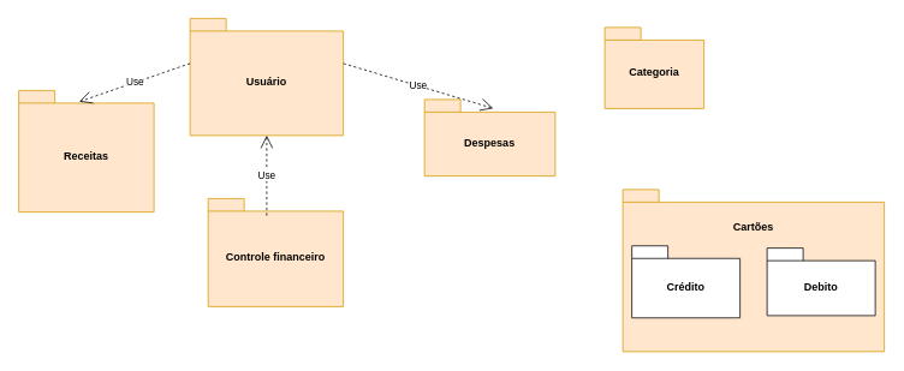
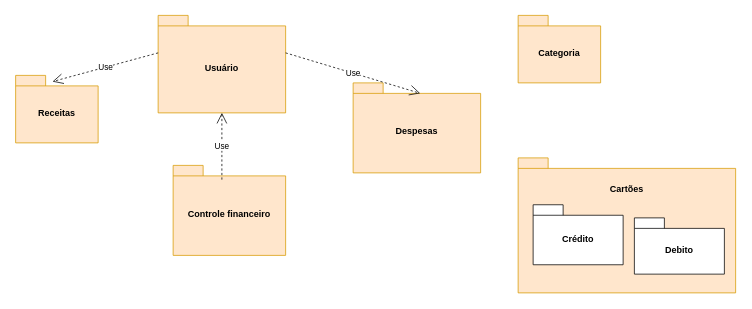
- <mxCell id="5" value="Categoria" style="shape=folder;fontStyle=1;spacingTop=10;tabWidth=40;tabHeight=14;tabPosition=left;html=1;whiteSpace=wrap;fillColor=#ffe6cc;strokeColor=#d79b00;" parent="1" vertex="1"><mxGeometry x="670" y="30" width="110" height="90" as="geometry" /></mxCell>
+ <mxCell id="5" value="Categoria" style="shape=folder;fontStyle=1;spacingTop=10;tabWidth=40;tabHeight=14;tabPosition=left;html=1;whiteSpace=wrap;fillColor=#ffe6cc;strokeColor=#d79b00;" parent="1" vertex="1"><mxGeometry x="690" y="20" width="110" height="90" as="geometry" /></mxCell>
- <mxCell id="3" value="Despesas" style="shape=folder;fontStyle=1;spacingTop=10;tabWidth=40;tabHeight=14;tabPosition=left;html=1;whiteSpace=wrap;fillColor=#ffe6cc;strokeColor=#d79b00;" parent="1" vertex="1"><mxGeometry x="470" y="110" width="145" height="85" as="geometry" /></mxCell>
+ <mxCell id="3" value="Despesas" style="shape=folder;fontStyle=1;spacingTop=10;tabWidth=40;tabHeight=14;tabPosition=left;html=1;whiteSpace=wrap;fillColor=#ffe6cc;strokeColor=#d79b00;" parent="1" vertex="1"><mxGeometry x="470" y="110" width="170" height="120" as="geometry" /></mxCell>
- <mxCell id="4" value="Receitas" style="shape=folder;fontStyle=1;spacingTop=10;tabWidth=40;tabHeight=14;tabPosition=left;html=1;whiteSpace=wrap;fillColor=#ffe6cc;strokeColor=#d79b00;" parent="1" vertex="1"><mxGeometry x="20" y="100" width="150" height="135" as="geometry" /></mxCell>
+ <mxCell id="4" value="Receitas" style="shape=folder;fontStyle=1;spacingTop=10;tabWidth=40;tabHeight=14;tabPosition=left;html=1;whiteSpace=wrap;fillColor=#ffe6cc;strokeColor=#d79b00;" parent="1" vertex="1"><mxGeometry x="20" y="100" width="110" height="90" as="geometry" /></mxCell>
- <mxCell id="11" value="Crédito" style="shape=folder;fontStyle=1;spacingTop=10;tabWidth=40;tabHeight=14;tabPosition=left;html=1;whiteSpace=wrap;" vertex="1" parent="1"><mxGeometry x="700" y="272.5" width="120" height="80" as="geometry" /></mxCell>
+ <mxCell id="11" value="Crédito" style="shape=folder;fontStyle=1;spacingTop=10;tabWidth=40;tabHeight=14;tabPosition=left;html=1;whiteSpace=wrap;" vertex="1" parent="1"><mxGeometry x="710" y="272.5" width="120" height="80" as="geometry" /></mxCell>
- <mxCell id="12" value="Debito" style="shape=folder;fontStyle=1;spacingTop=10;tabWidth=40;tabHeight=14;tabPosition=left;html=1;whiteSpace=wrap;" vertex="1" parent="1"><mxGeometry x="850" y="275" width="120" height="75" as="geometry" /></mxCell>
+ <mxCell id="12" value="Debito" style="shape=folder;fontStyle=1;spacingTop=10;tabWidth=40;tabHeight=14;tabPosition=left;html=1;whiteSpace=wrap;" vertex="1" parent="1"><mxGeometry x="845" y="290" width="120" height="75" as="geometry" /></mxCell>
